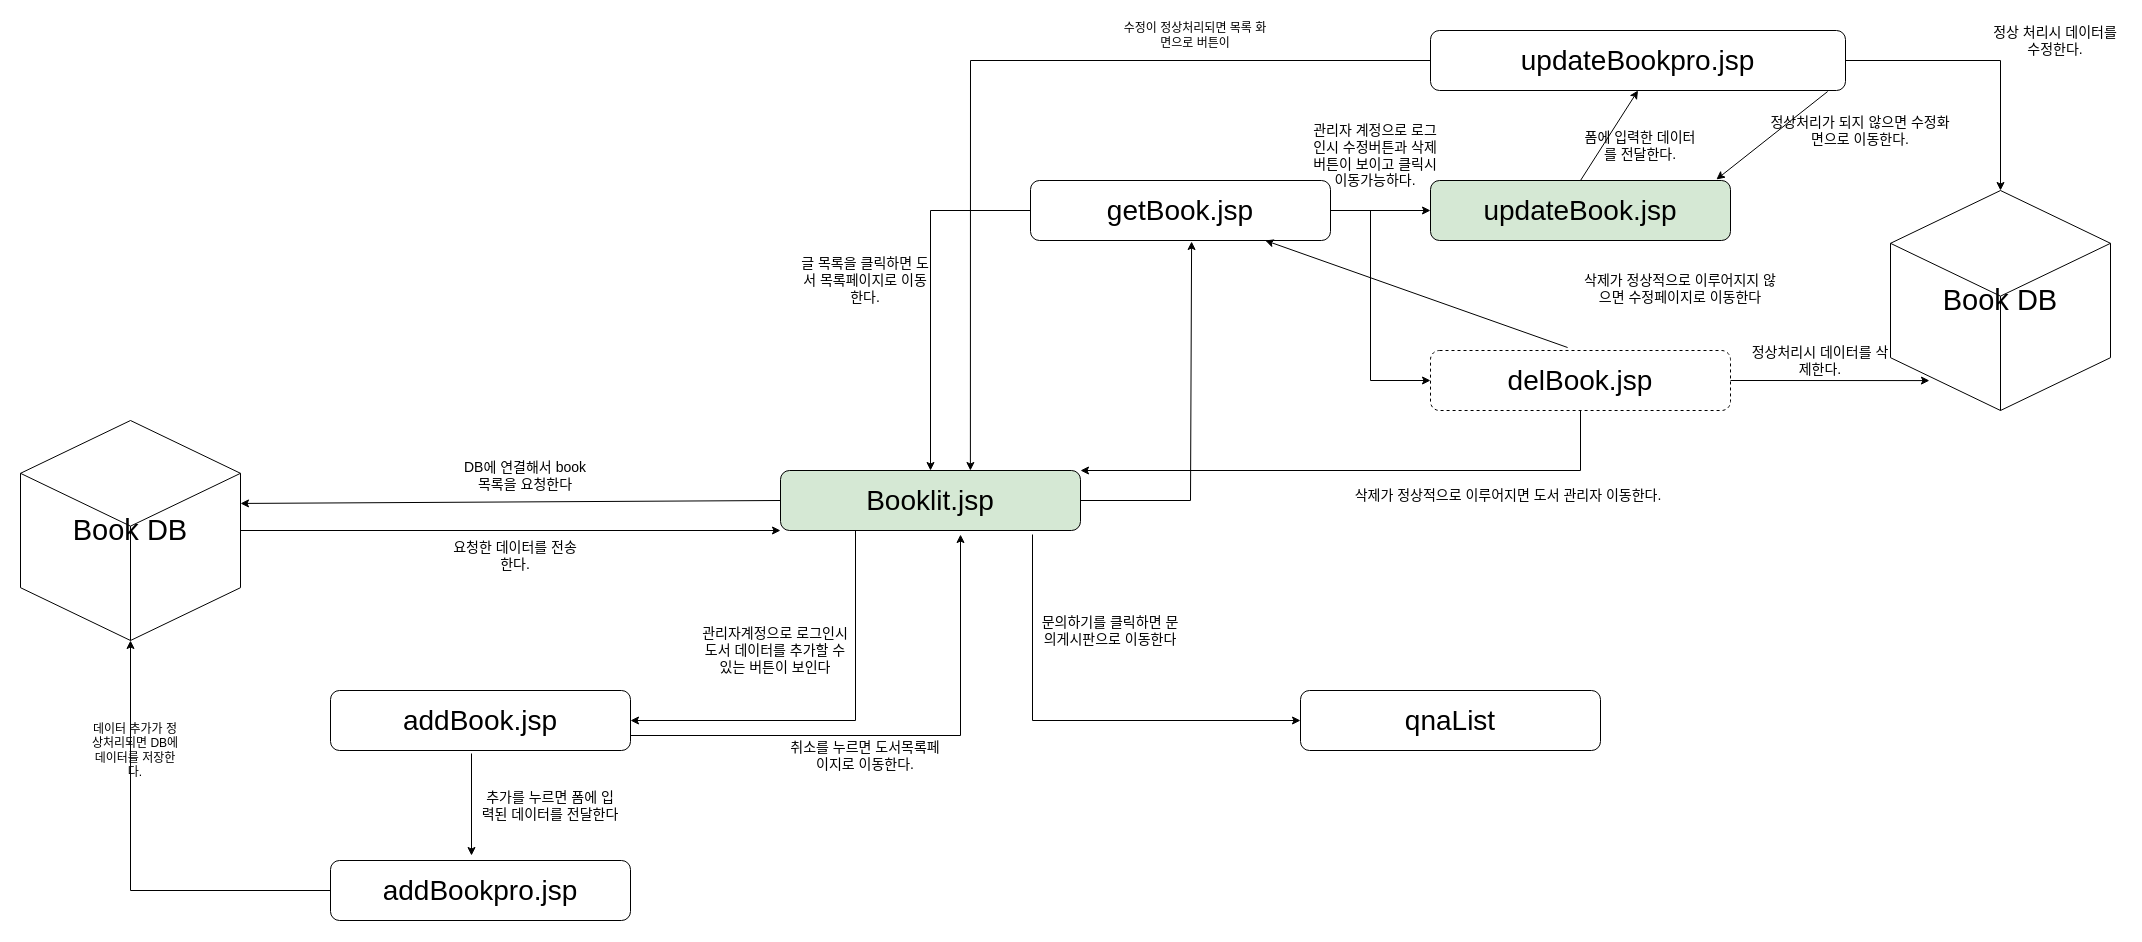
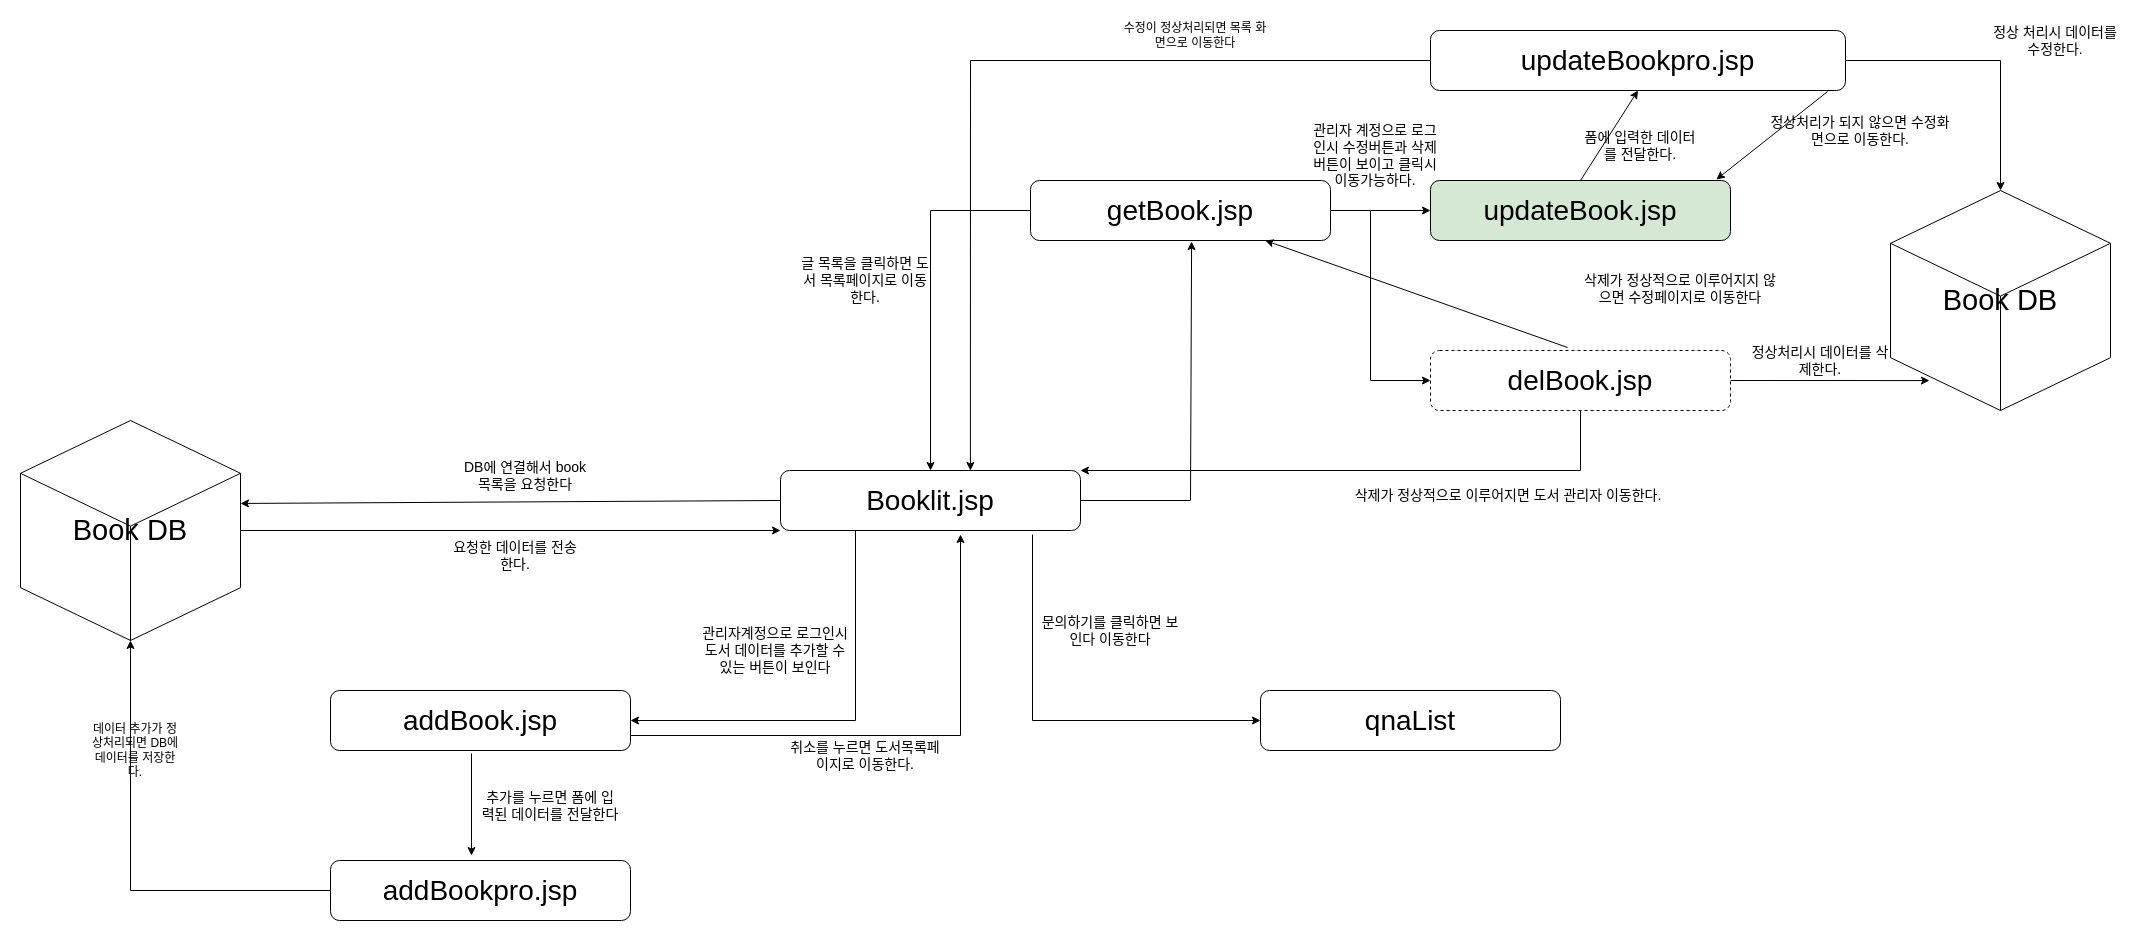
- <mxCell id="21" value="수정이 정상처리되면 목록 화면으로 버튼이" style="text;html=1;strokeColor=none;fillColor=none;align=center;verticalAlign=middle;whiteSpace=wrap;rounded=0;" vertex="1" parent="1"><mxGeometry x="1120" y="20" width="150" height="30" as="geometry" /></mxCell>
+ <mxCell id="21" value="수정이 정상처리되면 목록 화면으로 이동한다" style="text;html=1;strokeColor=none;fillColor=none;align=center;verticalAlign=middle;whiteSpace=wrap;rounded=0;" vertex="1" parent="1"><mxGeometry x="1120" y="20" width="150" height="30" as="geometry" /></mxCell>
- <mxCell id="2" value="&lt;font style=&quot;font-size: 28px;&quot;&gt;Booklit.jsp&lt;/font&gt;" style="rounded=1;whiteSpace=wrap;html=1;fillColor=#d5e8d4;" vertex="1" parent="1"><mxGeometry x="780" y="470" width="300" height="60" as="geometry" /></mxCell>
+ <mxCell id="2" value="&lt;font style=&quot;font-size: 28px;&quot;&gt;Booklit.jsp&lt;/font&gt;" style="rounded=1;whiteSpace=wrap;html=1;" vertex="1" parent="1"><mxGeometry x="780" y="470" width="300" height="60" as="geometry" /></mxCell>
- <mxCell id="20" value="&lt;font style=&quot;font-size: 14px;&quot;&gt;문의하기를 클릭하면 문의게시판으로 이동한다&lt;/font&gt;" style="text;html=1;strokeColor=none;fillColor=none;align=center;verticalAlign=middle;whiteSpace=wrap;rounded=0;" vertex="1" parent="1"><mxGeometry x="1040" y="610" width="140" height="40" as="geometry" /></mxCell>
+ <mxCell id="20" value="&lt;font style=&quot;font-size: 14px;&quot;&gt;문의하기를 클릭하면 보인다 이동한다&lt;/font&gt;" style="text;html=1;strokeColor=none;fillColor=none;align=center;verticalAlign=middle;whiteSpace=wrap;rounded=0;" vertex="1" parent="1"><mxGeometry x="1040" y="610" width="140" height="40" as="geometry" /></mxCell>
- <mxCell id="4" value="&lt;font style=&quot;font-size: 28px;&quot;&gt;qnaList&lt;/font&gt;" style="rounded=1;whiteSpace=wrap;html=1;" vertex="1" parent="1"><mxGeometry x="1300" y="690" width="300" height="60" as="geometry" /></mxCell>
+ <mxCell id="4" value="&lt;font style=&quot;font-size: 28px;&quot;&gt;qnaList&lt;/font&gt;" style="rounded=1;whiteSpace=wrap;html=1;" vertex="1" parent="1"><mxGeometry x="1260" y="690" width="300" height="60" as="geometry" /></mxCell>
